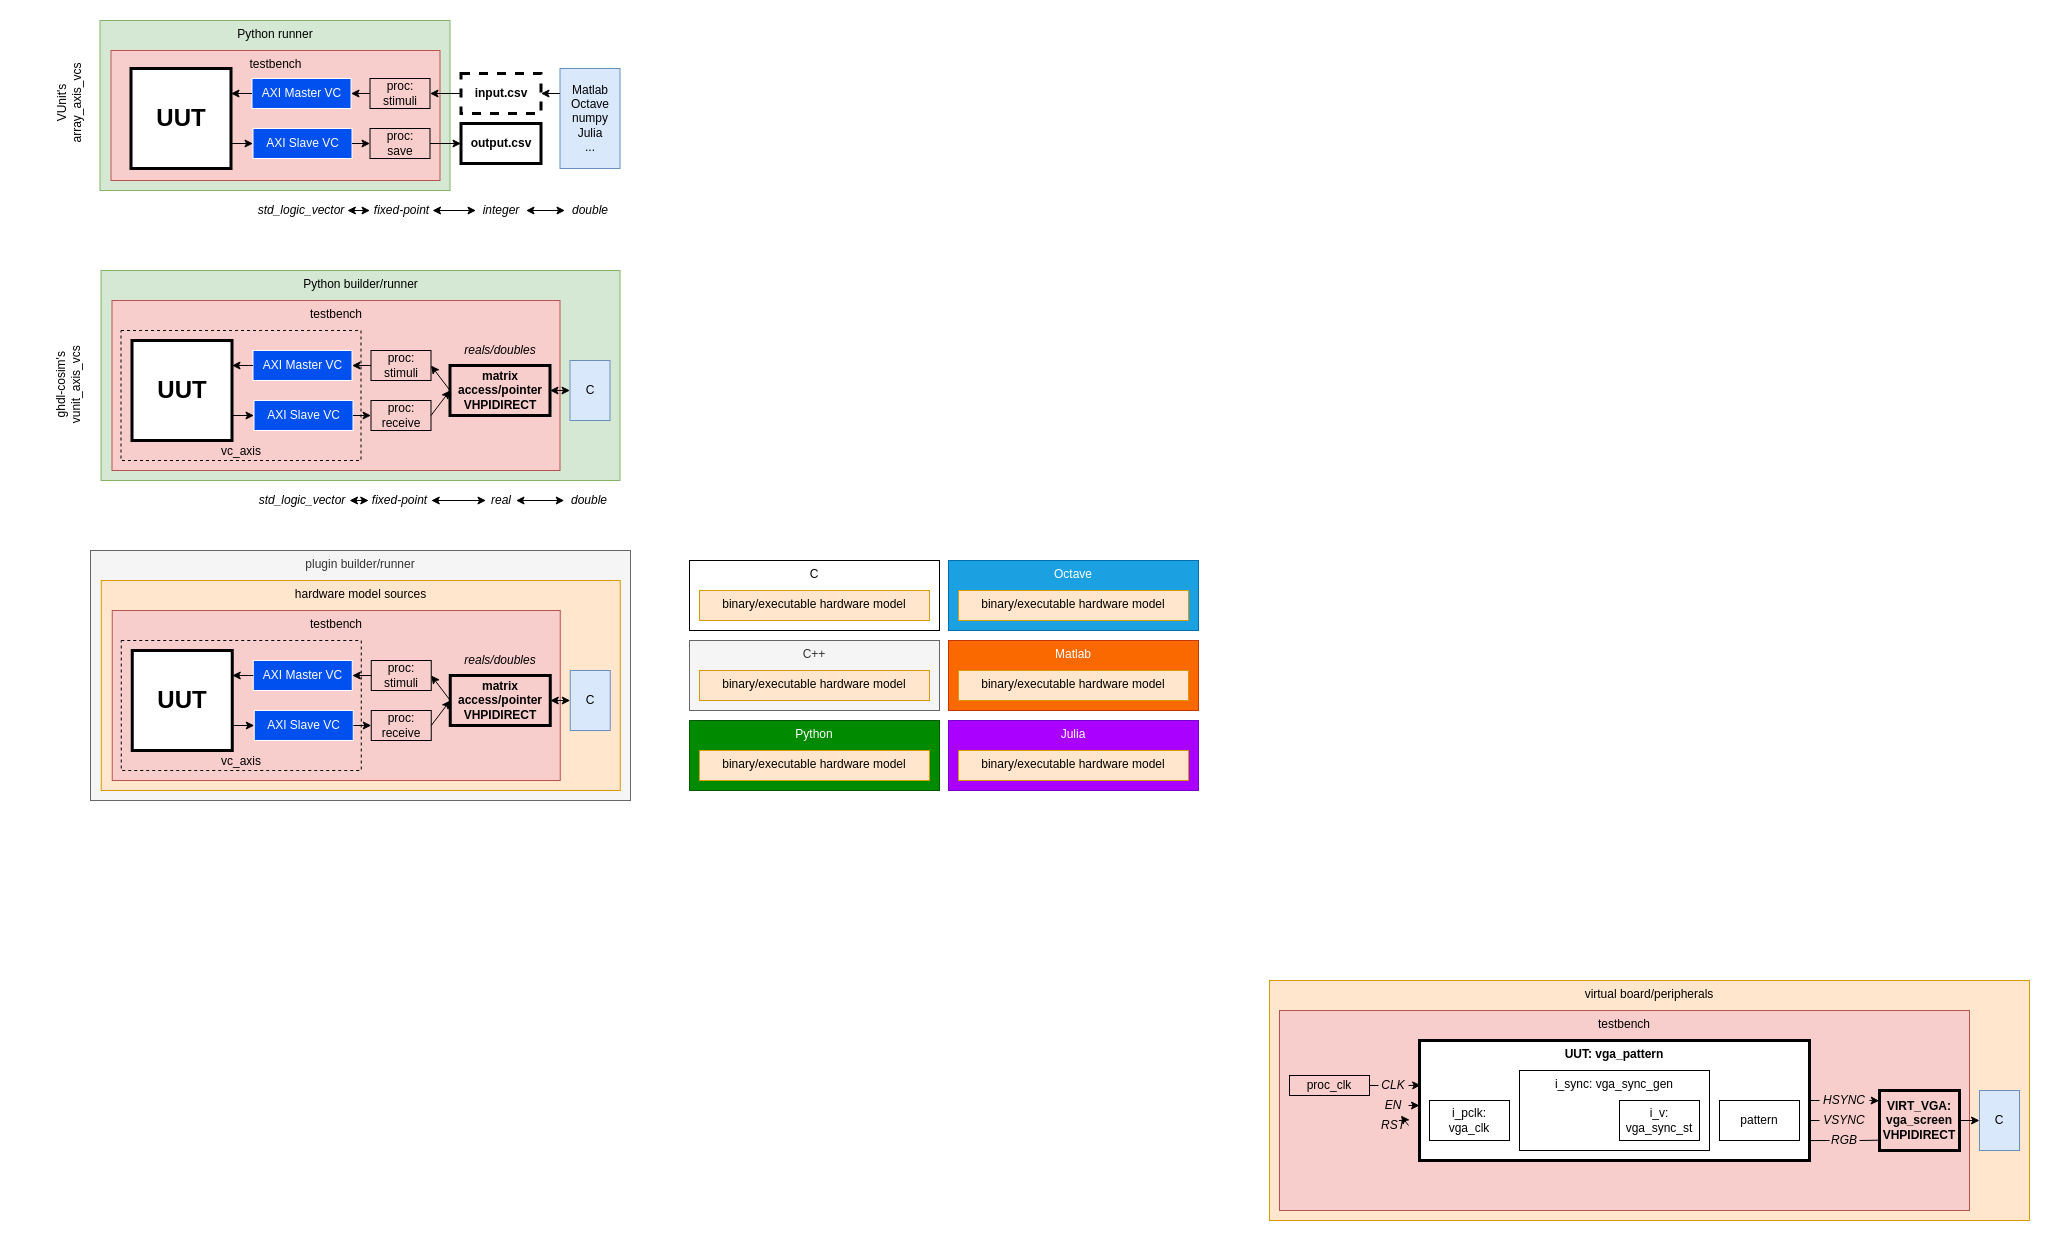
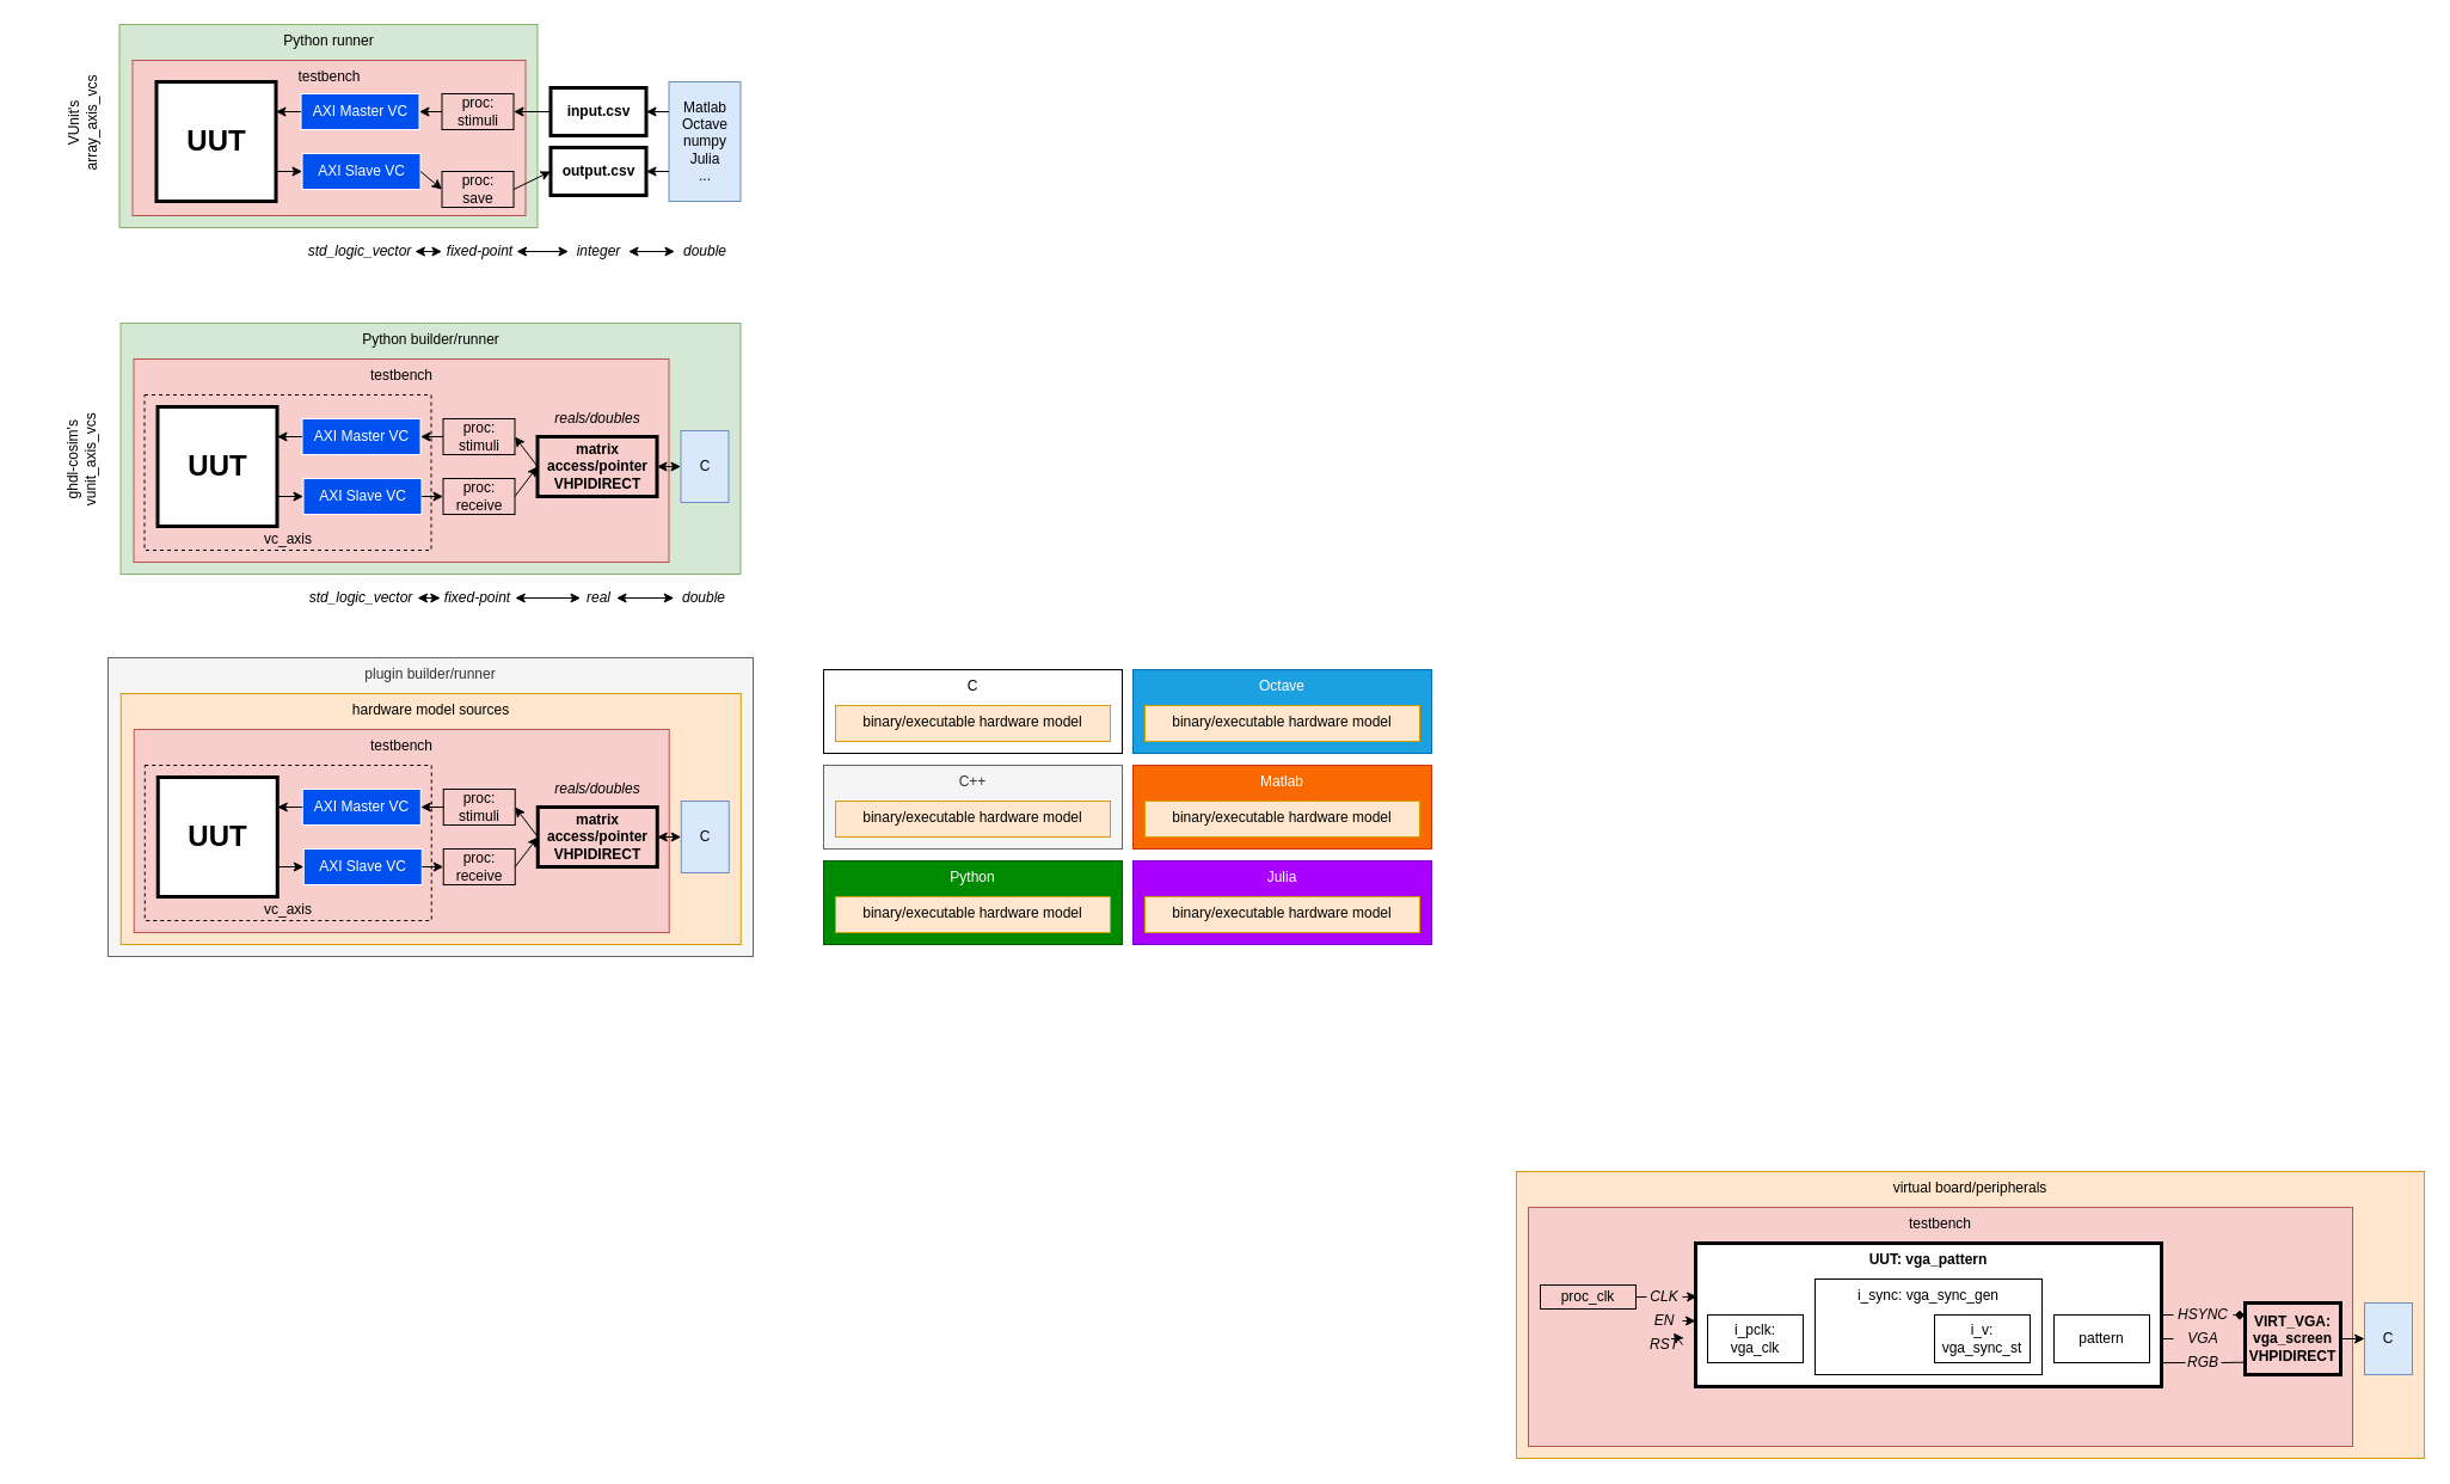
- <mxCell id="12" value="input.csv" style="rounded=0;whiteSpace=wrap;html=1;strokeColor=#000000;fillColor=none;gradientColor=none;fontColor=#000000;strokeWidth=3;fontStyle=1;dashed=1;" parent="1" vertex="1"><mxGeometry x="460.5" y="73" width="80" height="40" as="geometry" /></mxCell>
+ <mxCell id="12" value="input.csv" style="rounded=0;whiteSpace=wrap;html=1;strokeColor=#000000;fillColor=none;gradientColor=none;fontColor=#000000;strokeWidth=3;fontStyle=1" parent="1" vertex="1"><mxGeometry x="460.5" y="73" width="80" height="40" as="geometry" /></mxCell>
- <mxCell id="21" value="proc:&lt;br&gt;save" style="rounded=0;whiteSpace=wrap;html=1;strokeColor=#000000;fontColor=#000000;fillColor=none;" parent="1" vertex="1"><mxGeometry x="369.5" y="128" width="60" height="30" as="geometry" /></mxCell>
+ <mxCell id="21" value="proc:&lt;br&gt;save" style="rounded=0;whiteSpace=wrap;html=1;strokeColor=#000000;fontColor=#000000;fillColor=none;" parent="1" vertex="1"><mxGeometry x="369.5" y="143" width="60" height="30" as="geometry" /></mxCell>
+ <mxCell id="18" value="" style="endArrow=classic;html=1;fontColor=#000000;entryX=1;entryY=0.5;entryDx=0;entryDy=0;strokeColor=#000000;exitX=0;exitY=0.75;exitDx=0;exitDy=0;" parent="1" source="16" target="13" edge="1"><mxGeometry width="50" height="50" relative="1" as="geometry"><mxPoint x="601.5" y="108" as="sourcePoint" /><mxPoint x="581.5" y="103" as="targetPoint" /></mxGeometry></mxCell>
- <mxCell id="103" value="" style="endArrow=classic;html=1;exitX=1;exitY=0.5;exitDx=0;exitDy=0;entryX=-0.004;entryY=0.172;entryDx=0;entryDy=0;entryPerimeter=0;" edge="1" parent="1" source="101" target="88"><mxGeometry width="50" height="50" relative="1" as="geometry"><mxPoint x="1850" y="1165" as="sourcePoint" /><mxPoint x="1899" y="1020" as="targetPoint" /></mxGeometry></mxCell>
+ <mxCell id="103" value="" style="endArrow=diamond;html=1;exitX=1;exitY=0.5;exitDx=0;exitDy=0;entryX=-0.004;entryY=0.172;entryDx=0;entryDy=0;entryPerimeter=0;" edge="1" parent="1" source="101" target="88"><mxGeometry width="50" height="50" relative="1" as="geometry"><mxPoint x="1850" y="1165" as="sourcePoint" /><mxPoint x="1899" y="1020" as="targetPoint" /></mxGeometry></mxCell>
- <mxCell id="102" value="&lt;i&gt;VSYNC&lt;/i&gt;" style="rounded=0;whiteSpace=wrap;html=1;strokeColor=none;fillColor=none;align=center;" vertex="1" parent="1"><mxGeometry x="1819" y="1110" width="50" height="20" as="geometry" /></mxCell>
+ <mxCell id="102" value="&lt;i&gt;VGA&lt;/i&gt;" style="rounded=0;whiteSpace=wrap;html=1;strokeColor=none;fillColor=none;align=center;" vertex="1" parent="1"><mxGeometry x="1819" y="1110" width="50" height="20" as="geometry" /></mxCell>
